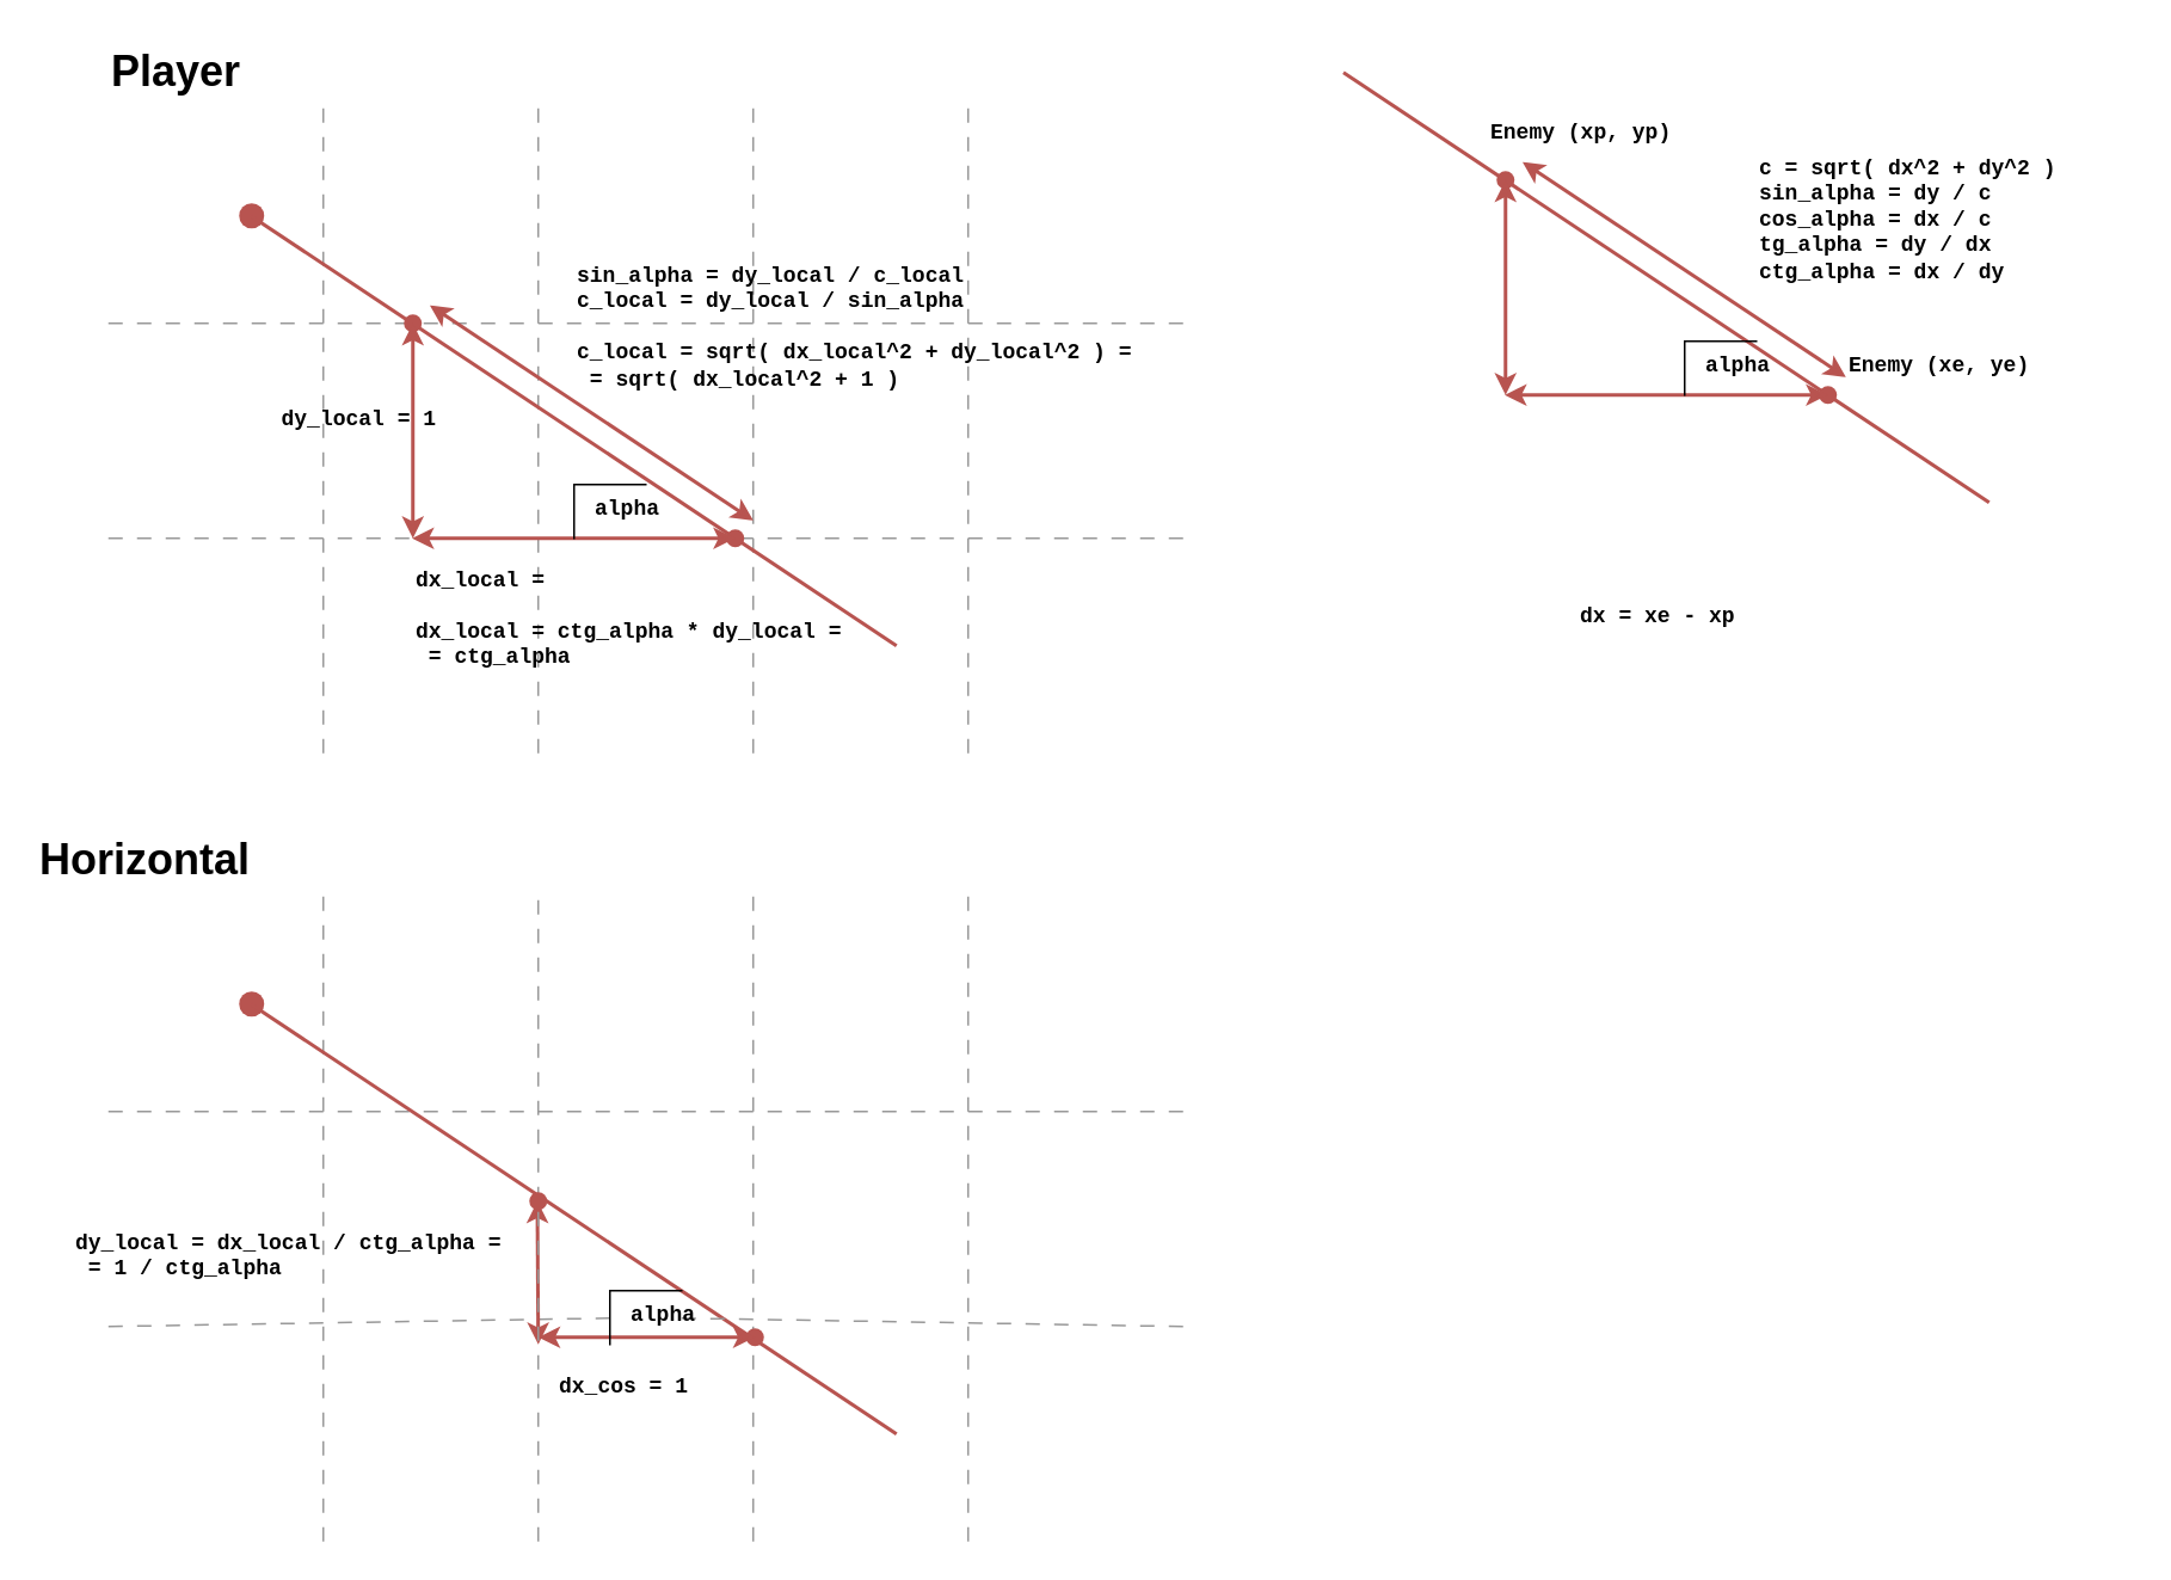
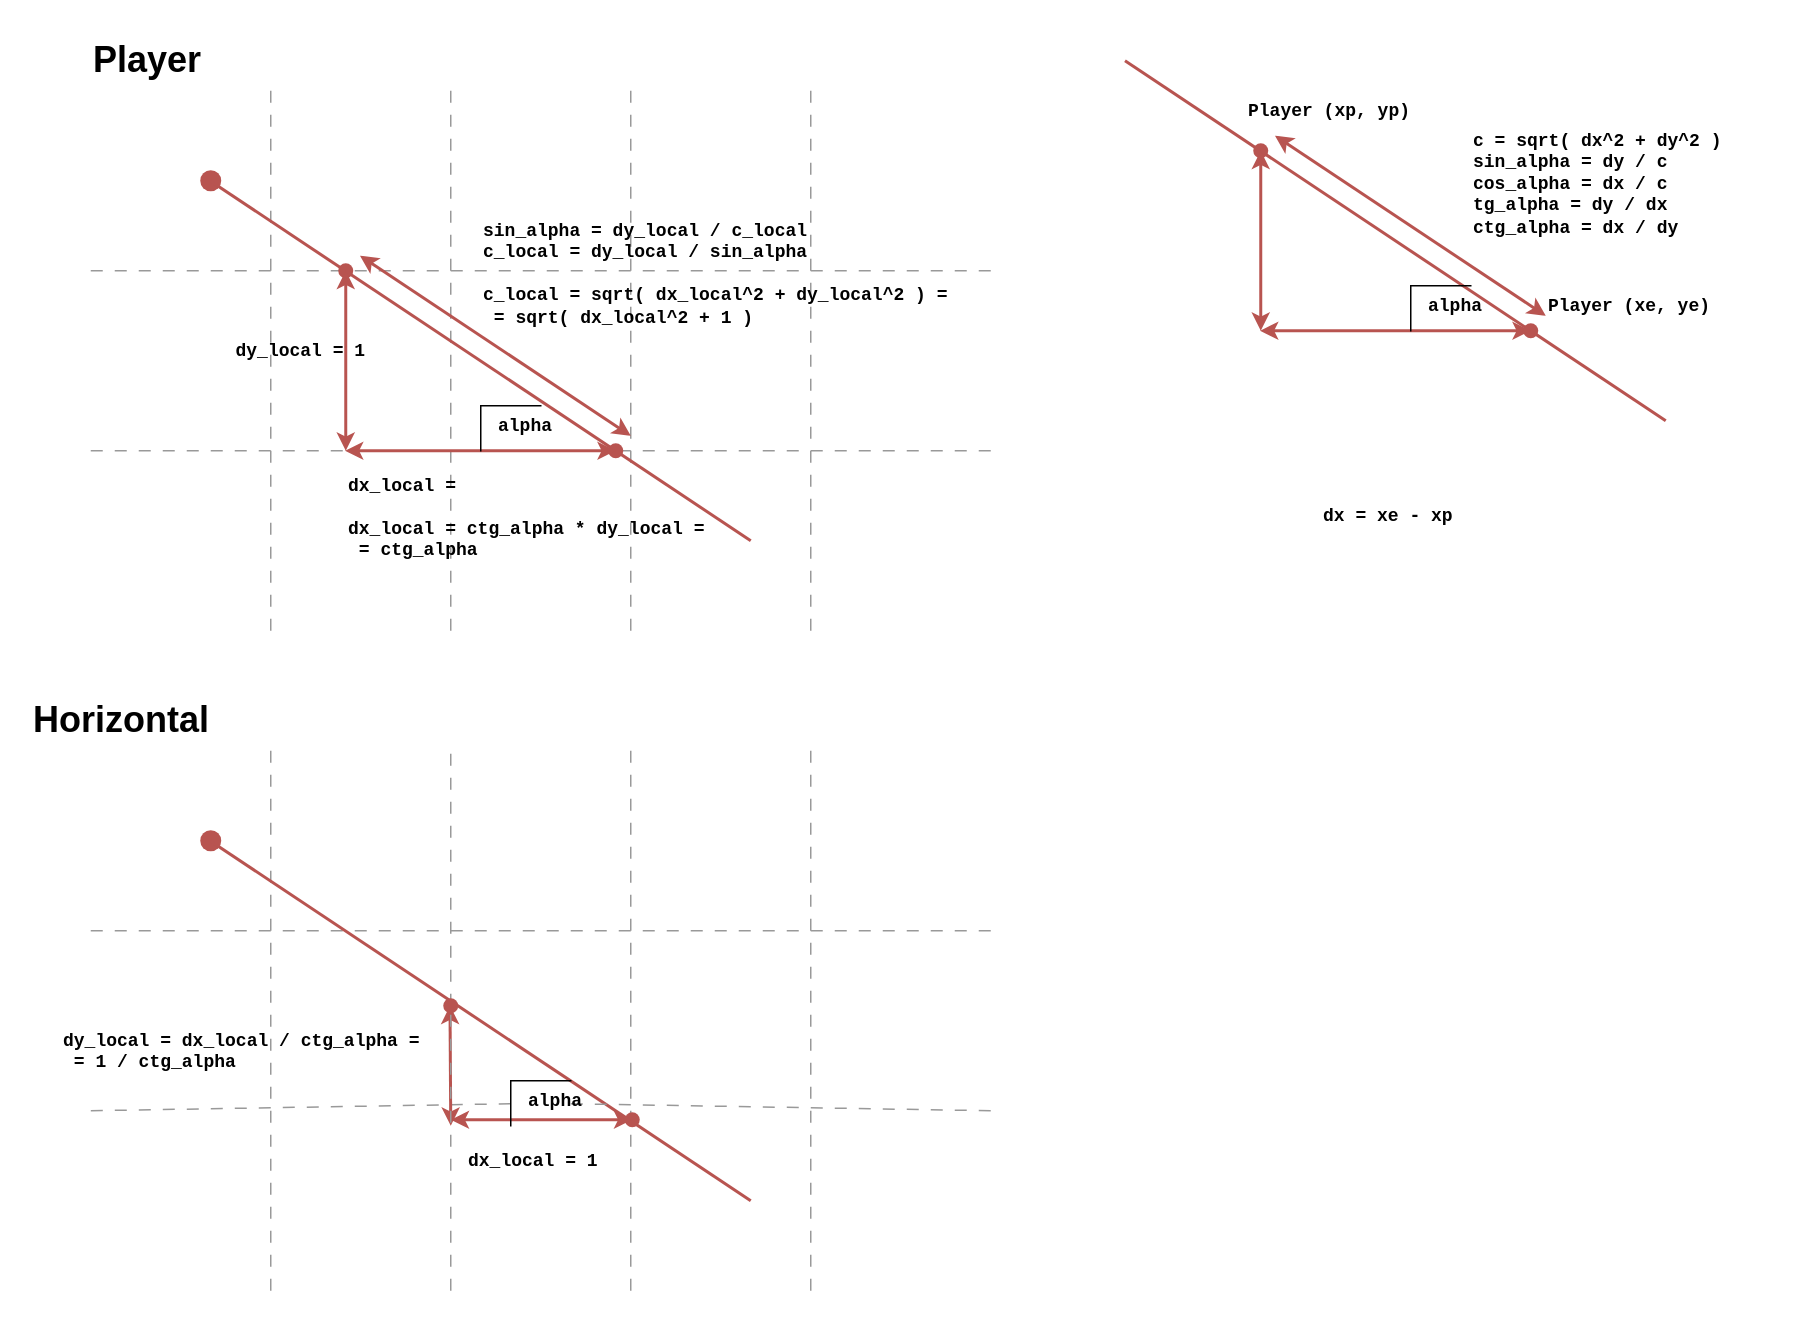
- <mxCell id="22" value="Enemy (xp, yp)" style="text;strokeColor=none;fillColor=none;html=1;fontSize=12;fontStyle=1;verticalAlign=top;align=left;fontFamily=Courier New;" vertex="1" parent="1"><mxGeometry x="830" y="60" width="100" height="40" as="geometry" /></mxCell>
+ <mxCell id="22" value="Player (xp, yp)" style="text;strokeColor=none;fillColor=none;html=1;fontSize=12;fontStyle=1;verticalAlign=top;align=left;fontFamily=Courier New;" vertex="1" parent="1"><mxGeometry x="830" y="60" width="100" height="40" as="geometry" /></mxCell>
- <mxCell id="23" value="Enemy (xe, ye)" style="text;strokeColor=none;fillColor=none;html=1;fontSize=12;fontStyle=1;verticalAlign=top;align=left;fontFamily=Courier New;" vertex="1" parent="1"><mxGeometry x="1030" y="190" width="100" height="40" as="geometry" /></mxCell>
+ <mxCell id="23" value="Player (xe, ye)" style="text;strokeColor=none;fillColor=none;html=1;fontSize=12;fontStyle=1;verticalAlign=top;align=left;fontFamily=Courier New;" vertex="1" parent="1"><mxGeometry x="1030" y="190" width="100" height="40" as="geometry" /></mxCell>
- <mxCell id="44" value="&lt;div&gt;dx_cos = 1&lt;br&gt;&lt;/div&gt;" style="text;strokeColor=none;fillColor=none;html=1;fontSize=12;fontStyle=1;verticalAlign=top;align=left;fontFamily=Courier New;" vertex="1" parent="1"><mxGeometry x="310" y="760" width="230" height="80" as="geometry" /></mxCell>
+ <mxCell id="44" value="&lt;div&gt;dx_local = 1&lt;br&gt;&lt;/div&gt;" style="text;strokeColor=none;fillColor=none;html=1;fontSize=12;fontStyle=1;verticalAlign=top;align=left;fontFamily=Courier New;" vertex="1" parent="1"><mxGeometry x="310" y="760" width="230" height="80" as="geometry" /></mxCell>
